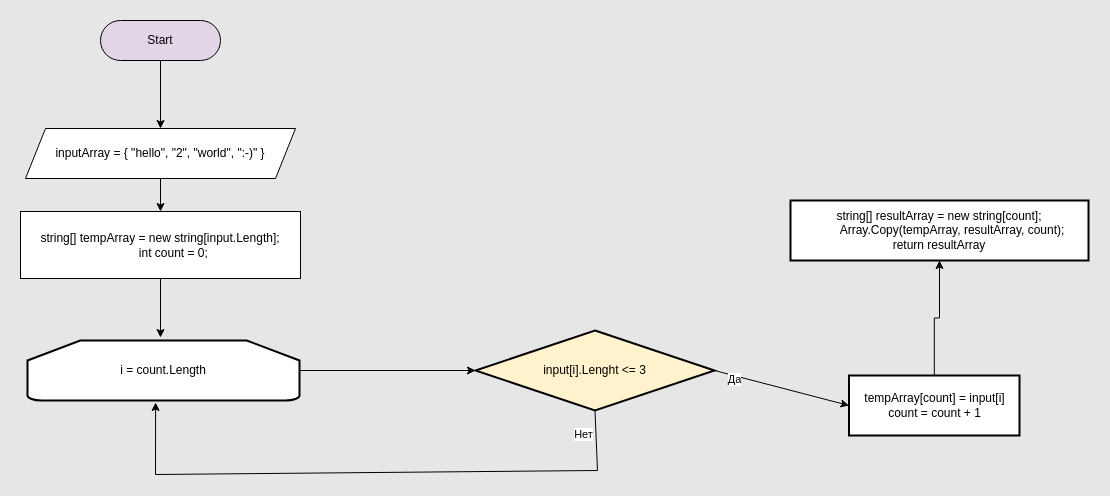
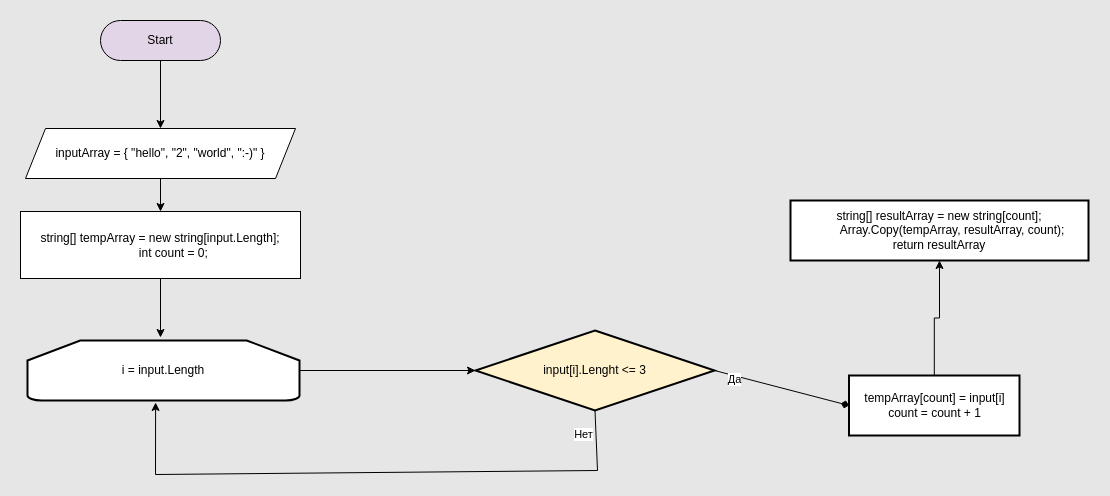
- <mxCell id="9" value="i = count.Length" style="strokeWidth=2;html=1;shape=mxgraph.flowchart.loop_limit;whiteSpace=wrap;" vertex="1" parent="1"><mxGeometry x="27" y="340" width="272" height="60" as="geometry" /></mxCell>
+ <mxCell id="9" value="i = input.Length" style="strokeWidth=2;html=1;shape=mxgraph.flowchart.loop_limit;whiteSpace=wrap;" vertex="1" parent="1"><mxGeometry x="27" y="340" width="272" height="60" as="geometry" /></mxCell>
- <mxCell id="15" value="" style="endArrow=classic;html=1;rounded=0;exitX=1;exitY=0.5;exitDx=0;exitDy=0;entryX=0;entryY=0.5;entryDx=0;entryDy=0;" edge="1" parent="1" source="10" target="14"><mxGeometry relative="1" as="geometry"><mxPoint x="421" y="407" as="sourcePoint" /><mxPoint x="521" y="407" as="targetPoint" /></mxGeometry></mxCell>
+ <mxCell id="15" value="" style="endArrow=diamond;html=1;rounded=0;exitX=1;exitY=0.5;exitDx=0;exitDy=0;entryX=0;entryY=0.5;entryDx=0;entryDy=0;" edge="1" parent="1" source="10" target="14"><mxGeometry relative="1" as="geometry"><mxPoint x="421" y="407" as="sourcePoint" /><mxPoint x="521" y="407" as="targetPoint" /></mxGeometry></mxCell>
